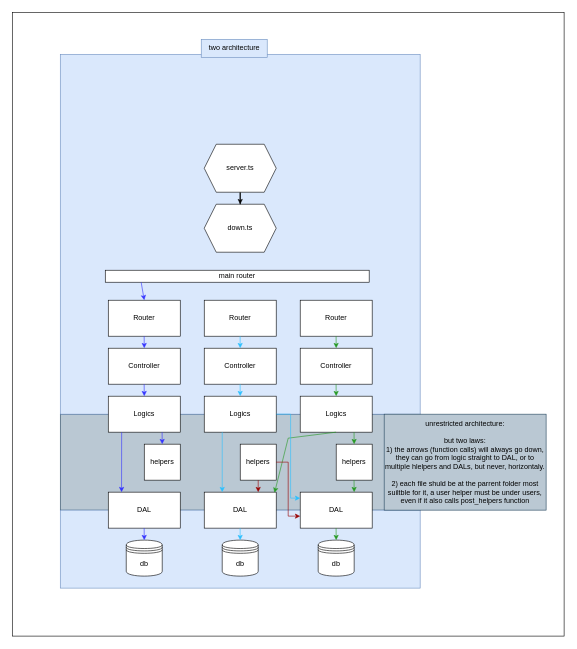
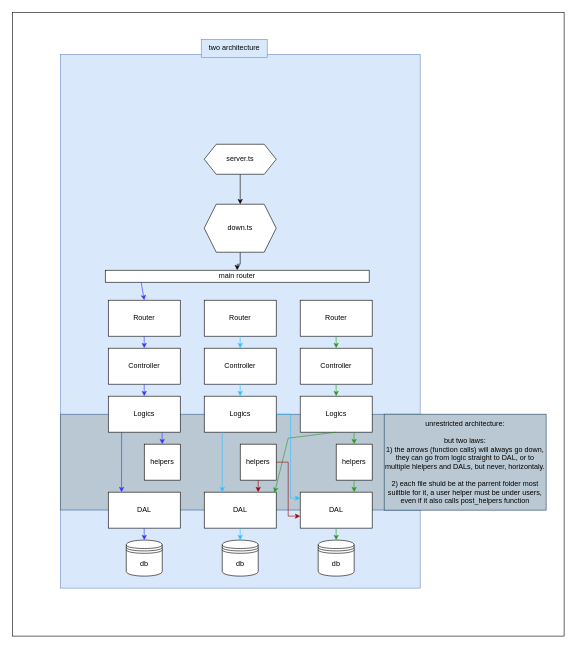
- <mxCell id="10" value="server.ts" style="shape=hexagon;perimeter=hexagonPerimeter2;whiteSpace=wrap;html=1;fixedSize=1;" parent="1" vertex="1"><mxGeometry x="340" y="240" width="120" height="80" as="geometry" /></mxCell>
+ <mxCell id="10" value="server.ts" style="shape=hexagon;perimeter=hexagonPerimeter2;whiteSpace=wrap;html=1;fixedSize=1;" parent="1" vertex="1"><mxGeometry x="340" y="240" width="120" height="50" as="geometry" /></mxCell>
+ <mxCell id="7" style="edgeStyle=orthogonalEdgeStyle;rounded=0;orthogonalLoop=1;jettySize=auto;html=1;entryX=0.5;entryY=0;entryDx=0;entryDy=0;" parent="1" source="8" target="28" edge="1"><mxGeometry relative="1" as="geometry" /></mxCell>
